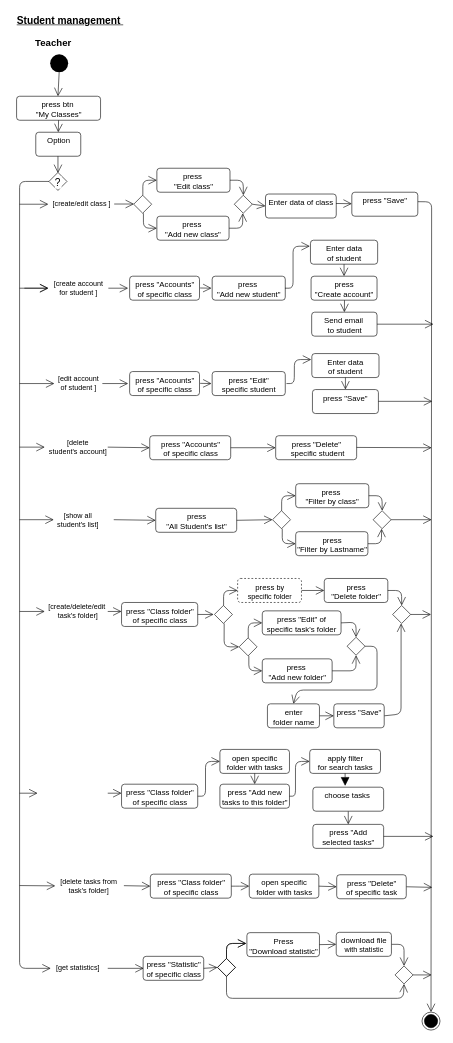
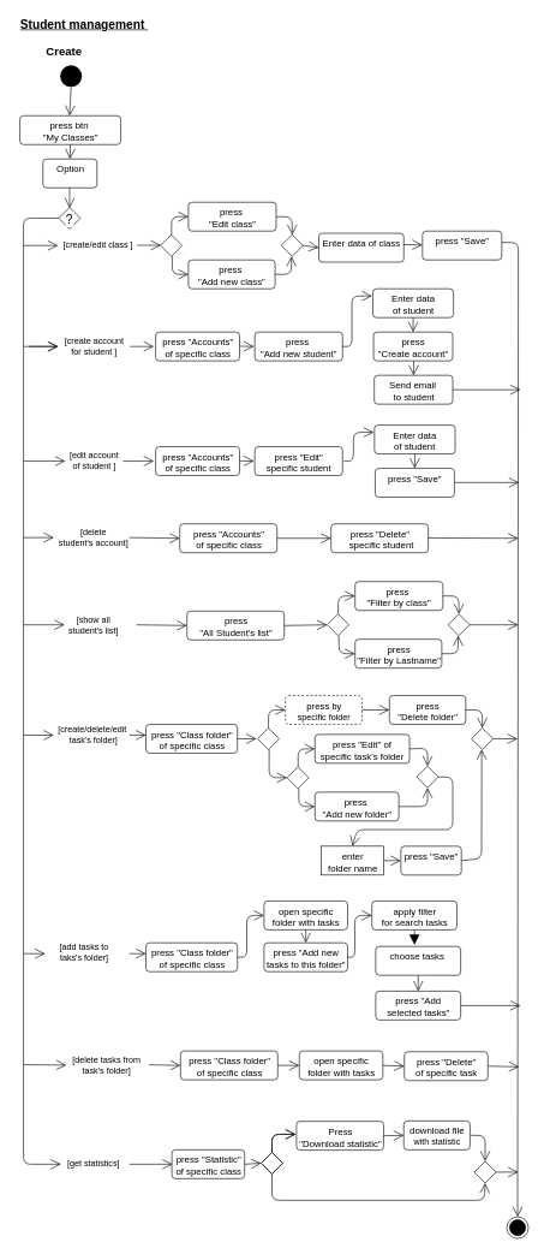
- <mxCell id="42" value="Teacher" style="text;html=1;align=center;verticalAlign=middle;resizable=0;points=[];autosize=1;fontSize=16;fontStyle=1" vertex="1" parent="1"><mxGeometry x="47.71" y="60" width="80" height="20" as="geometry" /></mxCell>
+ <mxCell id="42" value="Create" style="text;html=1;align=center;verticalAlign=middle;resizable=0;points=[];autosize=1;fontSize=16;fontStyle=1" vertex="1" parent="1"><mxGeometry x="47.71" y="60" width="80" height="20" as="geometry" /></mxCell>
- <mxCell id="138" value="&lt;span style=&quot;font-size: 13px&quot;&gt;enter &lt;br&gt;folder name&lt;br&gt;&lt;/span&gt;" style="html=1;align=center;verticalAlign=top;rounded=1;absoluteArcSize=1;arcSize=10;dashed=0;" vertex="1" parent="1"><mxGeometry x="445.25" y="1173" width="86.75" height="40" as="geometry" /></mxCell>
+ <mxCell id="138" value="&lt;span style=&quot;font-size: 13px&quot;&gt;enter &lt;br&gt;folder name&lt;br&gt;&lt;/span&gt;" style="html=1;align=center;verticalAlign=top;absoluteArcSize=1;arcSize=10;dashed=0;rounded=0;" vertex="1" parent="1"><mxGeometry x="445.25" y="1173" width="86.75" height="40" as="geometry" /></mxCell>
+ <mxCell id="20" value="[add tasks to &lt;br&gt;taks's folder]" style="text;html=1;align=center;verticalAlign=middle;resizable=0;points=[];autosize=1;" vertex="1" parent="1"><mxGeometry x="76" y="1306" width="80" height="30" as="geometry" /></mxCell>
